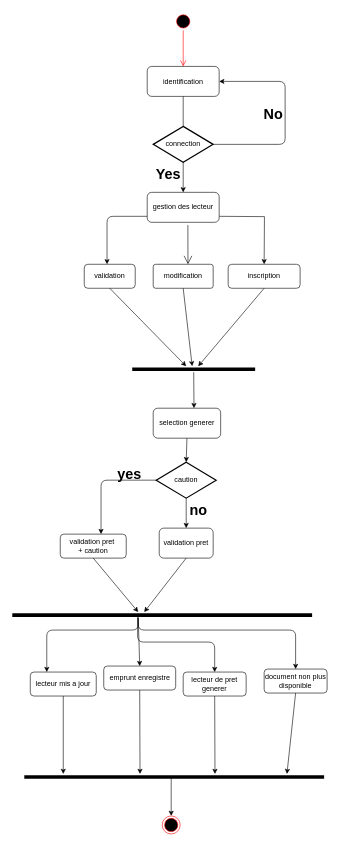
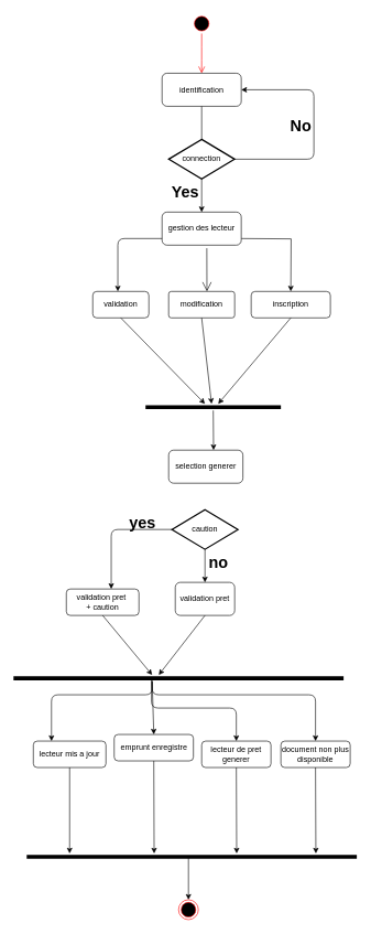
- <mxCell id="27" value="" style="endArrow=classic;html=1;strokeColor=#000000;exitX=0.5;exitY=1;exitDx=0;exitDy=0;entryX=0.5;entryY=0;entryDx=0;entryDy=0;entryPerimeter=0;" edge="1" parent="1" source="23" target="26"><mxGeometry width="50" height="50" relative="1" as="geometry"><mxPoint x="160" y="680" as="sourcePoint" /><mxPoint x="210" y="630" as="targetPoint" /></mxGeometry></mxCell>
- <mxCell id="36" value="document non plus disponible" style="rounded=1;whiteSpace=wrap;html=1;strokeColor=#000000;" vertex="1" parent="1"><mxGeometry x="440" y="1115" width="105" height="40" as="geometry" /></mxCell>
+ <mxCell id="36" value="document non plus disponible" style="rounded=1;whiteSpace=wrap;html=1;strokeColor=#000000;" vertex="1" parent="1"><mxGeometry x="425" y="1120" width="105" height="40" as="geometry" /></mxCell>
